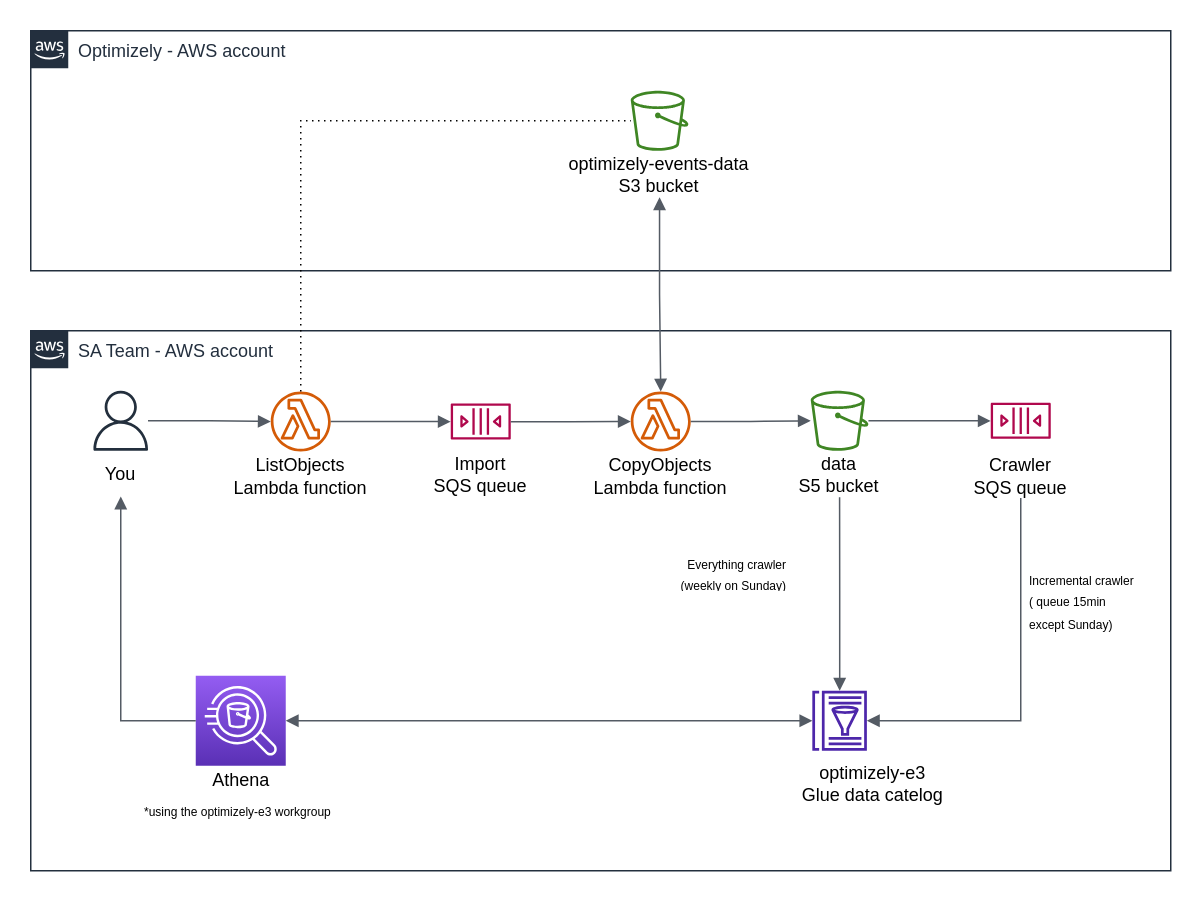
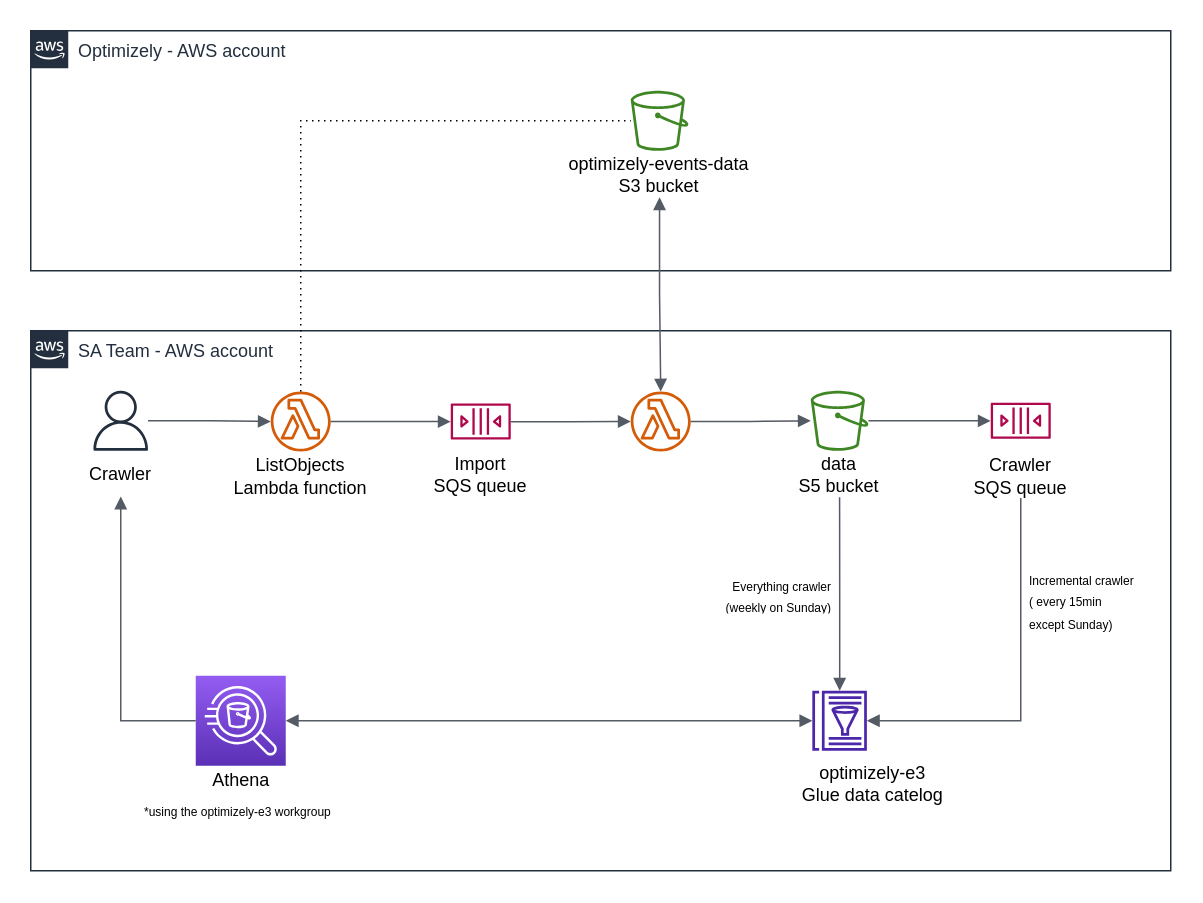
- <mxCell id="8" value="You" style="text;html=1;strokeColor=none;fillColor=none;align=center;verticalAlign=middle;whiteSpace=wrap;rounded=0;" vertex="1" parent="1"><mxGeometry x="50" y="300.5" width="60" height="30" as="geometry" /></mxCell>
+ <mxCell id="8" value="Crawler" style="text;html=1;strokeColor=none;fillColor=none;align=center;verticalAlign=middle;whiteSpace=wrap;rounded=0;" vertex="1" parent="1"><mxGeometry x="50" y="300.5" width="60" height="30" as="geometry" /></mxCell>
- <mxCell id="14" value="CopyObjects&lt;br&gt;Lambda function" style="text;html=1;strokeColor=none;fillColor=none;align=center;verticalAlign=middle;whiteSpace=wrap;rounded=0;" vertex="1" parent="10"><mxGeometry x="370" y="81.5" width="100" height="30" as="geometry" /></mxCell>
- <mxCell id="22" value="&lt;font style=&quot;font-size: 8px;&quot;&gt;Everything crawler&lt;br&gt;(weekly on Sunday)&lt;/font&gt;" style="text;strokeColor=none;fillColor=none;align=right;verticalAlign=middle;spacingLeft=4;spacingRight=4;overflow=hidden;points=[[0,0.5],[1,0.5]];portConstraint=eastwest;rotatable=0;whiteSpace=wrap;html=1;" vertex="1" parent="10"><mxGeometry x="420" y="145" width="90" height="30" as="geometry" /></mxCell>
+ <mxCell id="22" value="&lt;font style=&quot;font-size: 8px;&quot;&gt;Everything crawler&lt;br&gt;(weekly on Sunday)&lt;/font&gt;" style="text;strokeColor=none;fillColor=none;align=right;verticalAlign=middle;spacingLeft=4;spacingRight=4;overflow=hidden;points=[[0,0.5],[1,0.5]];portConstraint=eastwest;rotatable=0;whiteSpace=wrap;html=1;" vertex="1" parent="10"><mxGeometry x="450" y="160" width="90" height="30" as="geometry" /></mxCell>
- <mxCell id="21" value="&lt;font style=&quot;font-size: 8px;&quot;&gt;Incremental crawler&lt;br&gt;( queue 15min&lt;br&gt;except Sunday)&lt;/font&gt;" style="text;strokeColor=none;fillColor=none;align=left;verticalAlign=middle;spacingLeft=4;spacingRight=4;overflow=hidden;points=[[0,0.5],[1,0.5]];portConstraint=eastwest;rotatable=0;whiteSpace=wrap;html=1;" vertex="1" parent="10"><mxGeometry x="660" y="155" width="90" height="50" as="geometry" /></mxCell>
+ <mxCell id="21" value="&lt;font style=&quot;font-size: 8px;&quot;&gt;Incremental crawler&lt;br&gt;( every 15min&lt;br&gt;except Sunday)&lt;/font&gt;" style="text;strokeColor=none;fillColor=none;align=left;verticalAlign=middle;spacingLeft=4;spacingRight=4;overflow=hidden;points=[[0,0.5],[1,0.5]];portConstraint=eastwest;rotatable=0;whiteSpace=wrap;html=1;" vertex="1" parent="10"><mxGeometry x="660" y="155" width="90" height="50" as="geometry" /></mxCell>
